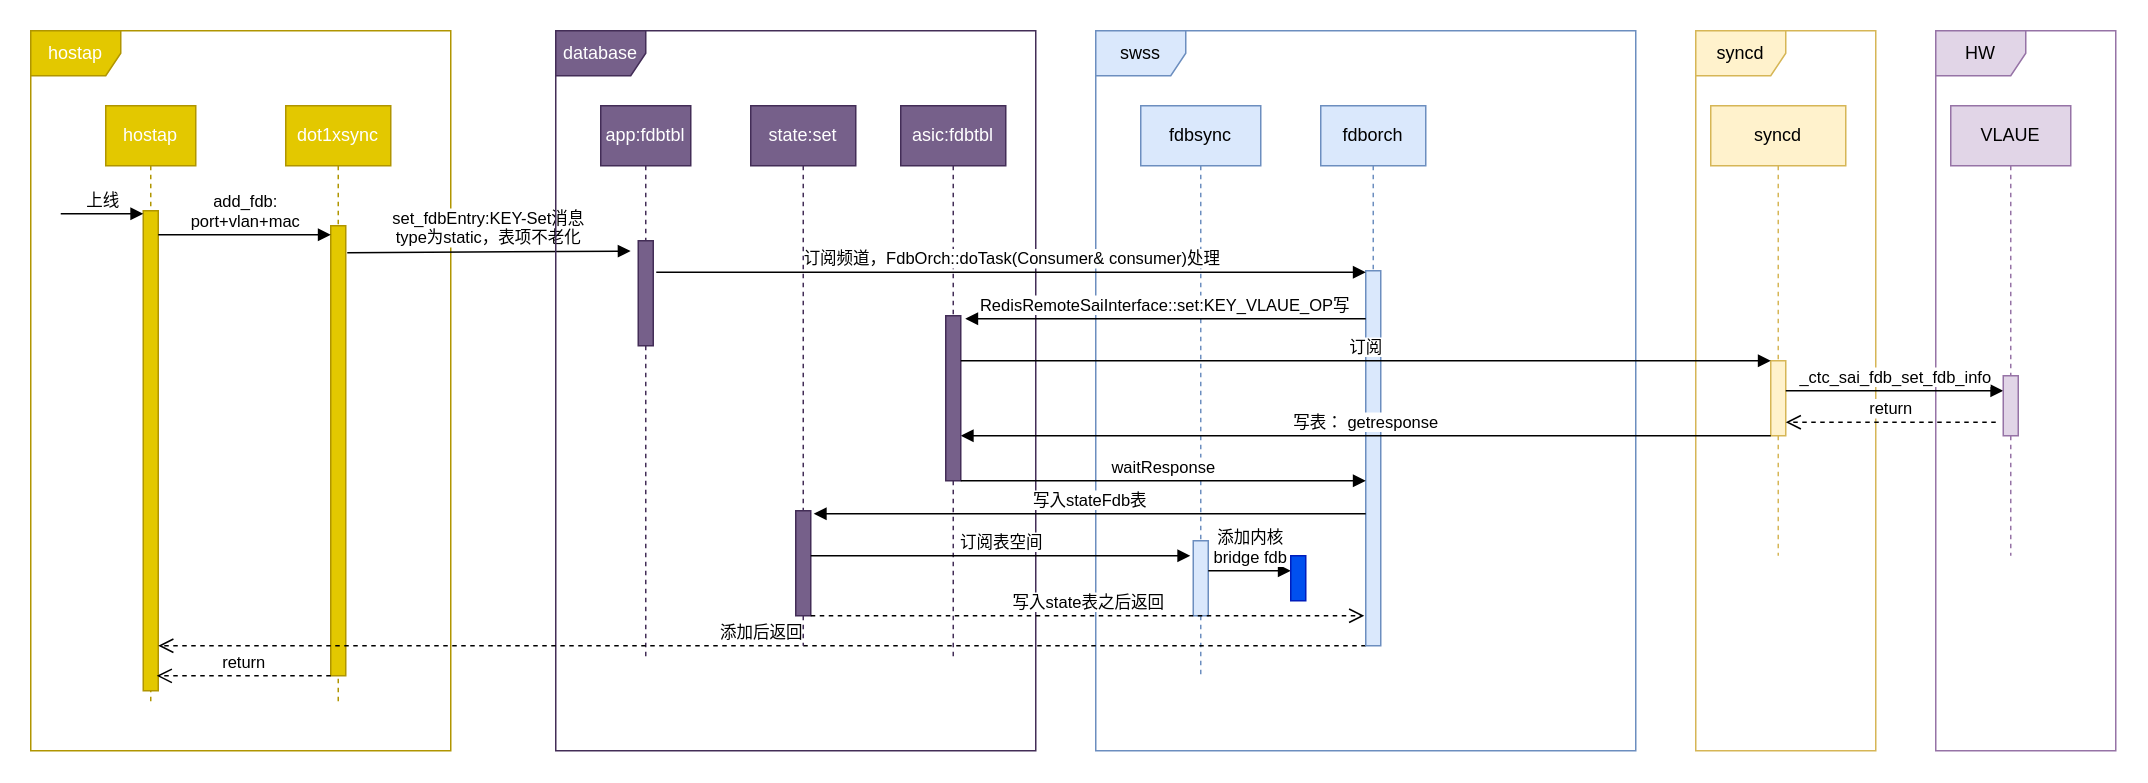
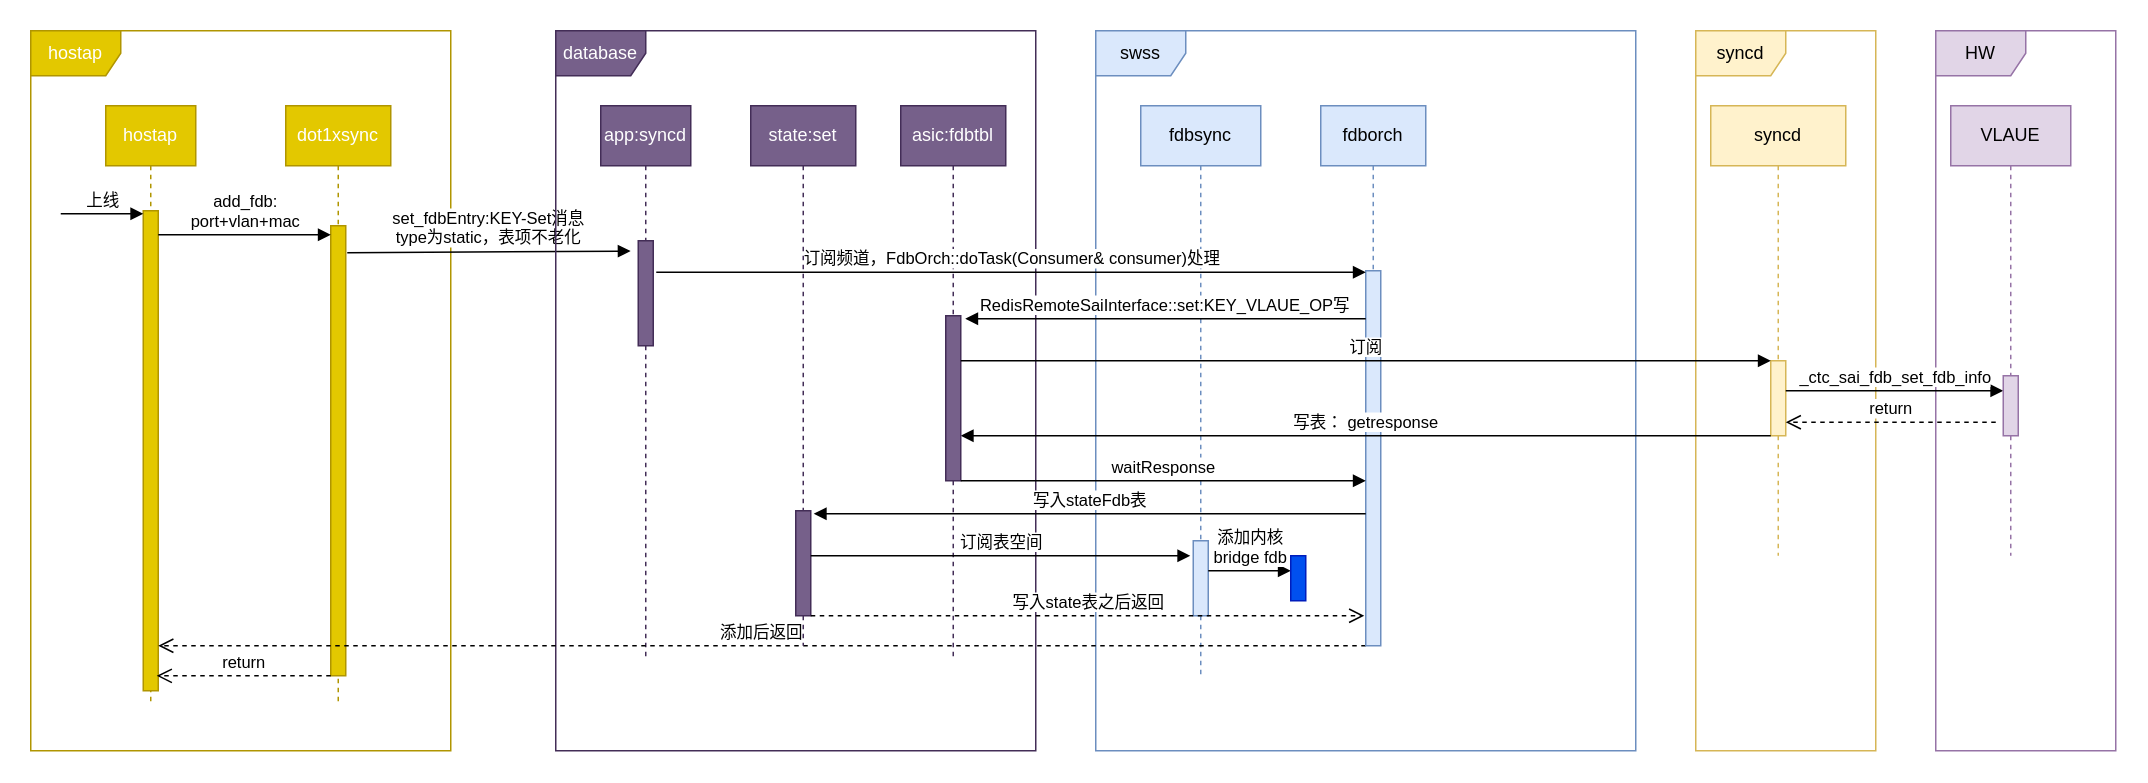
- <mxCell id="14" value="app:fdbtbl" style="shape=umlLifeline;perimeter=lifelinePerimeter;whiteSpace=wrap;html=1;container=1;collapsible=0;recursiveResize=0;outlineConnect=0;fillColor=#76608a;strokeColor=#432D57;fontColor=#ffffff;" parent="1" vertex="1"><mxGeometry x="400" y="70" width="60" height="370" as="geometry" /></mxCell>
+ <mxCell id="14" value="app:syncd" style="shape=umlLifeline;perimeter=lifelinePerimeter;whiteSpace=wrap;html=1;container=1;collapsible=0;recursiveResize=0;outlineConnect=0;fillColor=#76608a;strokeColor=#432D57;fontColor=#ffffff;" parent="1" vertex="1"><mxGeometry x="400" y="70" width="60" height="370" as="geometry" /></mxCell>
